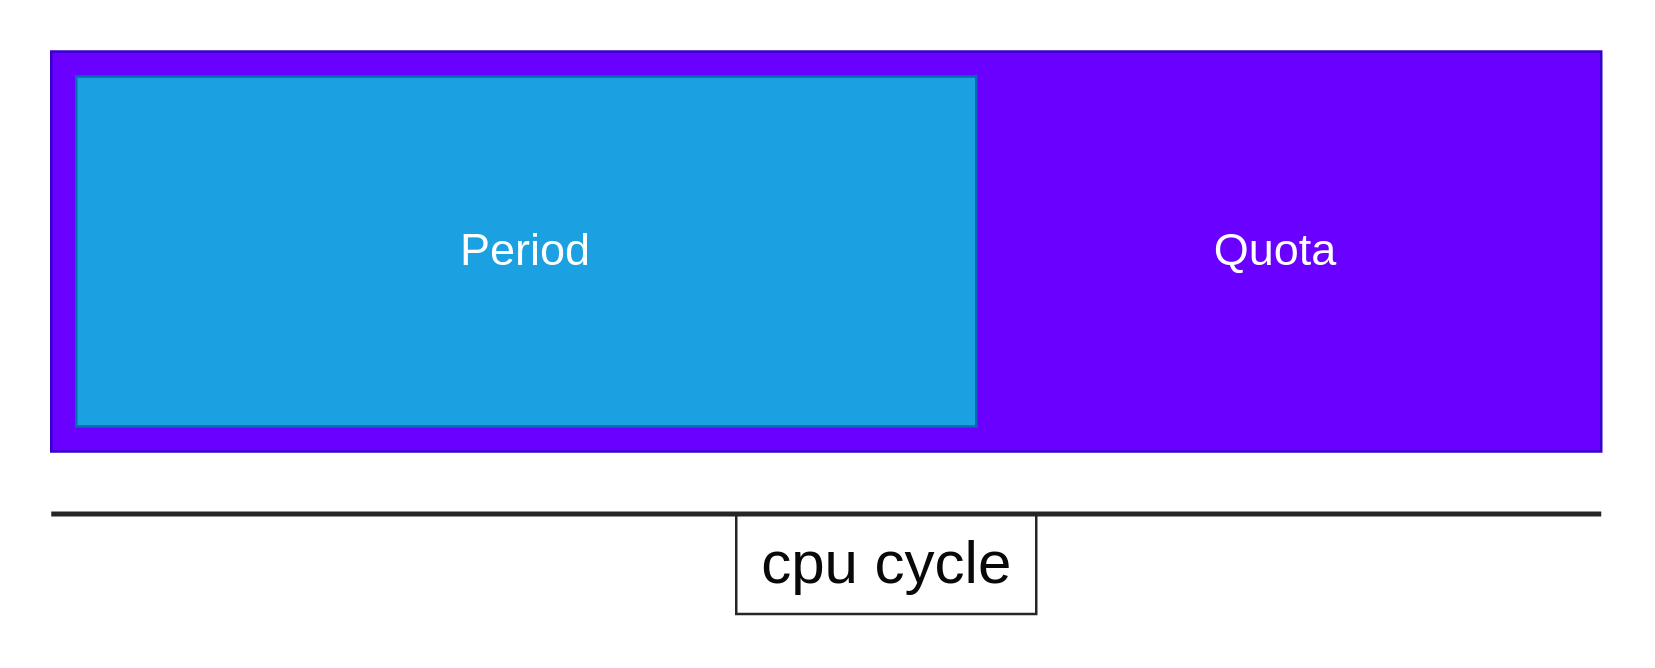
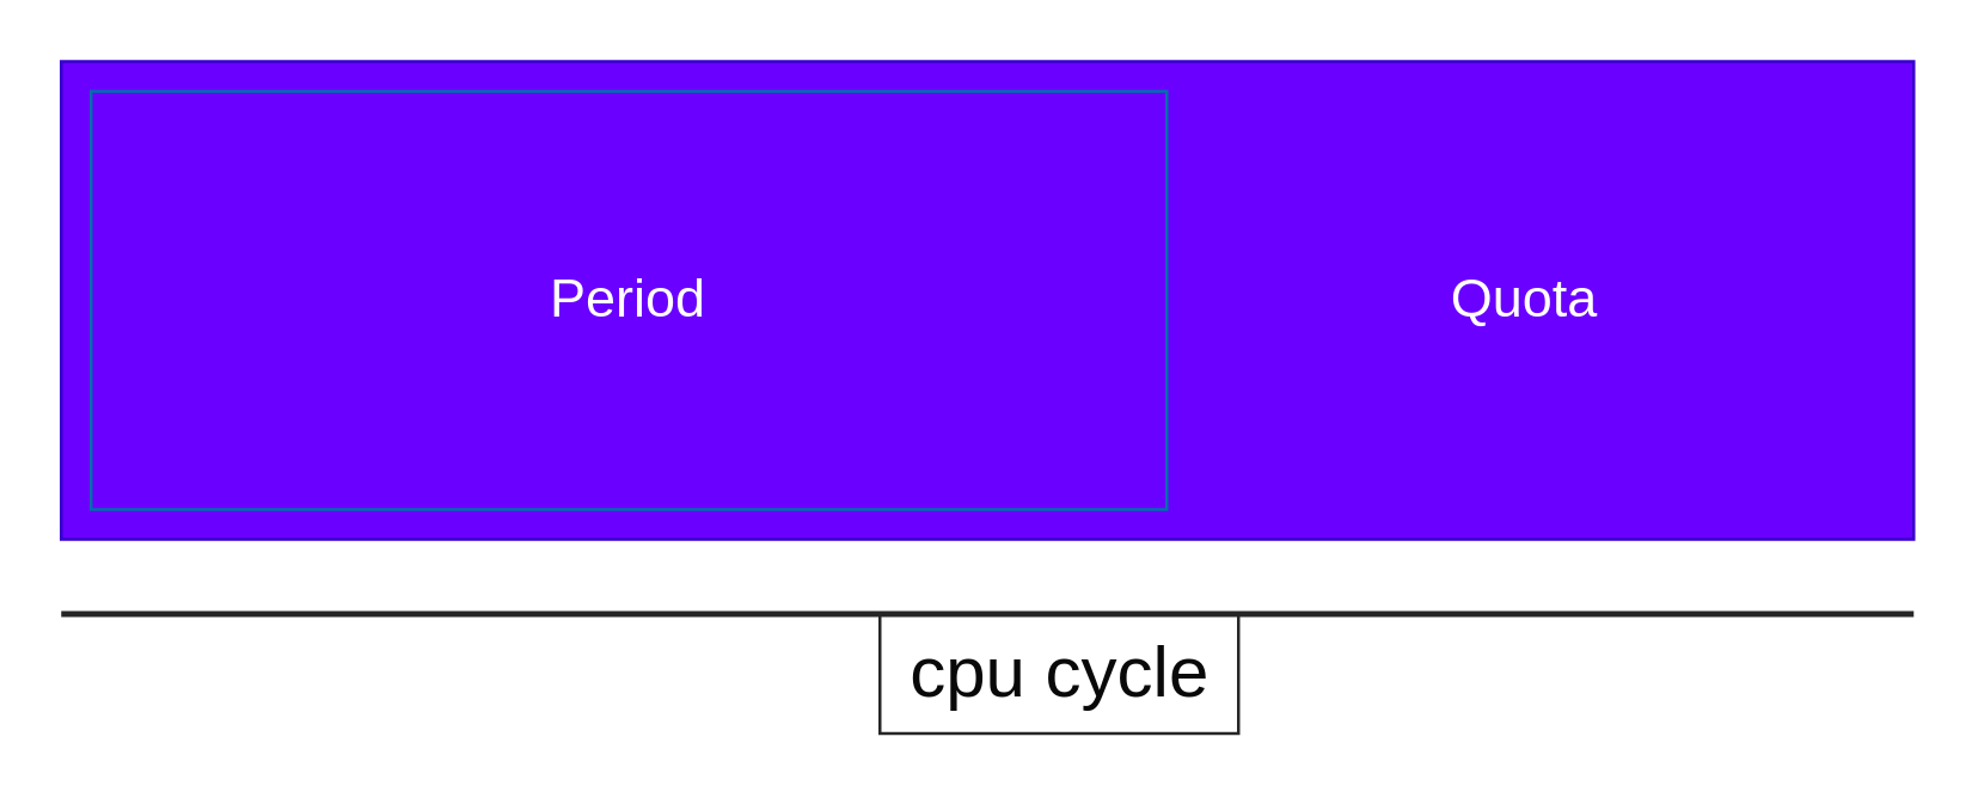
- <mxCell id="3" value="&lt;font style=&quot;font-size: 18px;&quot;&gt;Period&lt;/font&gt;" style="rounded=0;whiteSpace=wrap;html=1;fillColor=#1ba1e2;fontColor=#ffffff;strokeColor=#006EAF;" parent="1" vertex="1"><mxGeometry x="30" y="30" width="360" height="140" as="geometry" /></mxCell>
+ <mxCell id="3" value="&lt;font style=&quot;font-size: 18px;&quot;&gt;Period&lt;/font&gt;" style="rounded=0;whiteSpace=wrap;html=1;fillColor=#6a00ff;fontColor=#ffffff;strokeColor=#006EAF;" parent="1" vertex="1"><mxGeometry x="30" y="30" width="360" height="140" as="geometry" /></mxCell>
